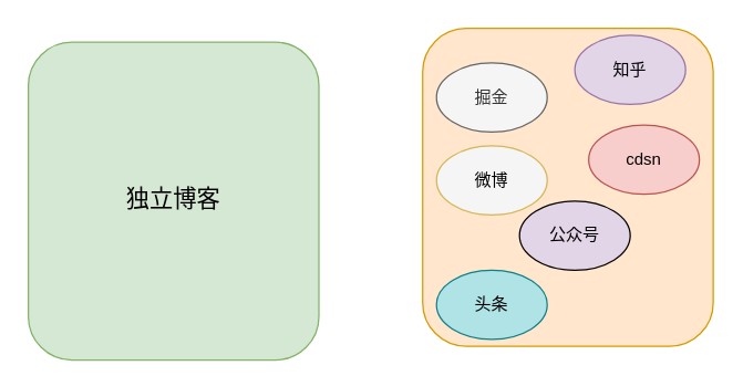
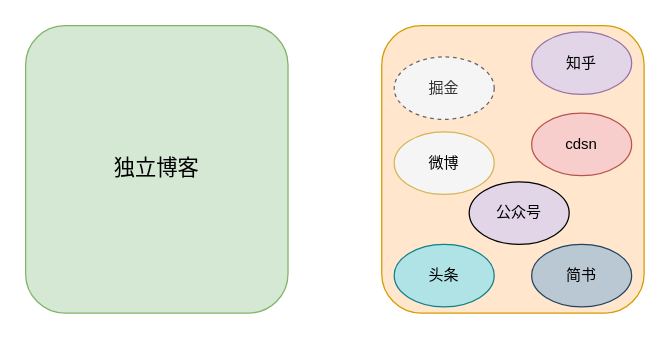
- <mxCell id="7" value="知乎" style="ellipse;whiteSpace=wrap;html=1;fillColor=#e1d5e7;strokeColor=#9673a6;" vertex="1" parent="1"><mxGeometry x="415" y="25" width="80" height="50" as="geometry" /></mxCell>
+ <mxCell id="7" value="知乎" style="ellipse;whiteSpace=wrap;html=1;fillColor=#e1d5e7;strokeColor=#9673a6;" vertex="1" parent="1"><mxGeometry x="425" y="25" width="80" height="50" as="geometry" /></mxCell>
- <mxCell id="4" value="掘金" style="ellipse;whiteSpace=wrap;html=1;fillColor=#f5f5f5;strokeColor=#666666;fontColor=#333333;" vertex="1" parent="1"><mxGeometry x="315" y="45" width="80" height="50" as="geometry" /></mxCell>
+ <mxCell id="4" value="掘金" style="ellipse;whiteSpace=wrap;html=1;fillColor=#f5f5f5;strokeColor=#666666;fontColor=#333333;dashed=1;" vertex="1" parent="1"><mxGeometry x="315" y="45" width="80" height="50" as="geometry" /></mxCell>
- <mxCell id="2" value="&lt;font style=&quot;font-size: 17px&quot;&gt;独立博客&lt;/font&gt;" style="rounded=1;whiteSpace=wrap;html=1;fillColor=#d5e8d4;strokeColor=#82b366;" vertex="1" parent="1"><mxGeometry x="20" y="30" width="210" height="230" as="geometry" /></mxCell>
+ <mxCell id="2" value="&lt;font style=&quot;font-size: 17px&quot;&gt;独立博客&lt;/font&gt;" style="rounded=1;whiteSpace=wrap;html=1;fillColor=#d5e8d4;strokeColor=#82b366;" vertex="1" parent="1"><mxGeometry x="20" y="20" width="210" height="230" as="geometry" /></mxCell>
+ <mxCell id="10" value="简书" style="ellipse;whiteSpace=wrap;html=1;fillColor=#bac8d3;strokeColor=#23445d;" vertex="1" parent="1"><mxGeometry x="425" y="195" width="80" height="50" as="geometry" /></mxCell>
